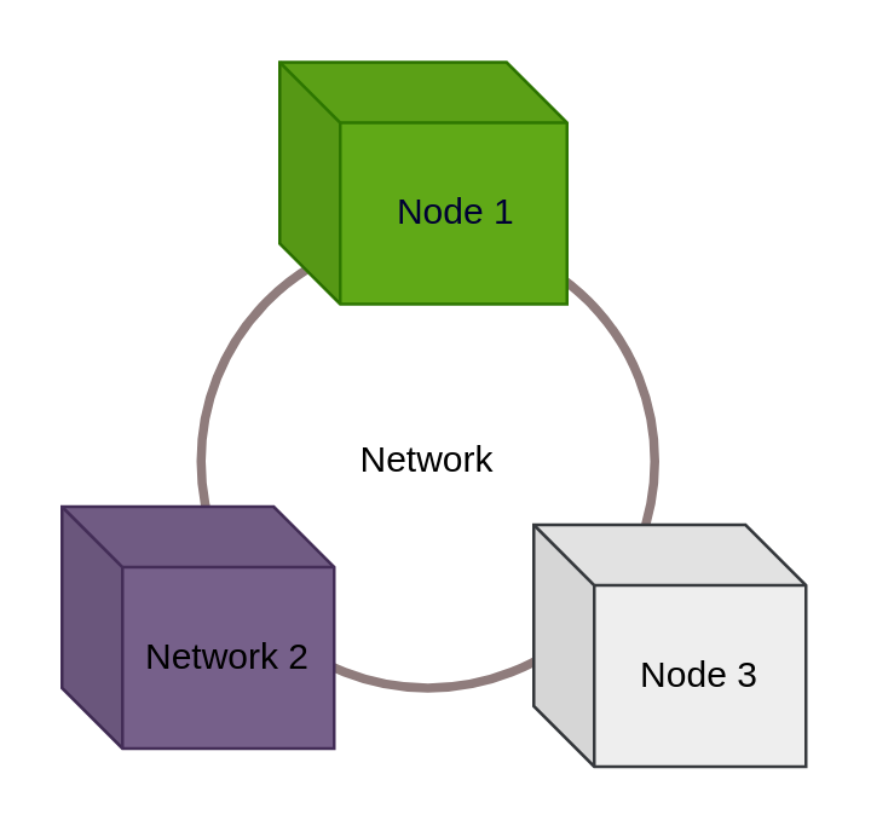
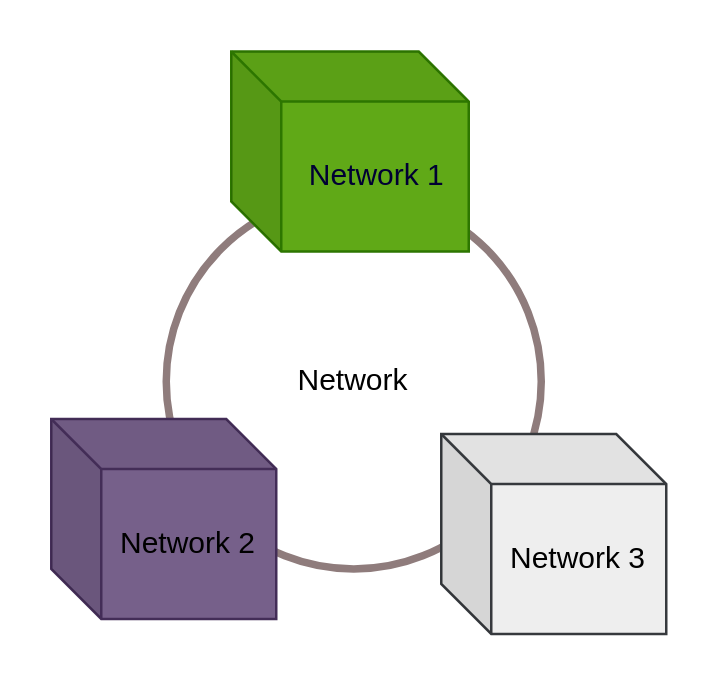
- <mxCell id="3" value="Node 1" style="shape=cube;html=1;boundedLbl=1;backgroundOutline=1;darkOpacity=0.05;darkOpacity2=0.1;size=20;fillStyle=solid;fillColor=#60a917;fontColor=#000033;strokeColor=#2D7600;" parent="1" vertex="1"><mxGeometry x="92" y="20" width="95" height="80" as="geometry" /></mxCell>
+ <mxCell id="3" value="Network 1" style="shape=cube;html=1;boundedLbl=1;backgroundOutline=1;darkOpacity=0.05;darkOpacity2=0.1;size=20;fillStyle=solid;fillColor=#60a917;fontColor=#000033;strokeColor=#2D7600;" parent="1" vertex="1"><mxGeometry x="92" y="20" width="95" height="80" as="geometry" /></mxCell>
- <mxCell id="5" value="Node 3" style="shape=cube;whiteSpace=wrap;html=1;boundedLbl=1;backgroundOutline=1;darkOpacity=0.05;darkOpacity2=0.1;size=20;fillColor=#eeeeee;strokeColor=#36393d;fontColor=#000000;" parent="1" vertex="1"><mxGeometry x="176" y="173" width="90" height="80" as="geometry" /></mxCell>
+ <mxCell id="5" value="Network 3" style="shape=cube;whiteSpace=wrap;html=1;boundedLbl=1;backgroundOutline=1;darkOpacity=0.05;darkOpacity2=0.1;size=20;fillColor=#eeeeee;strokeColor=#36393d;fontColor=#000000;" parent="1" vertex="1"><mxGeometry x="176" y="173" width="90" height="80" as="geometry" /></mxCell>
